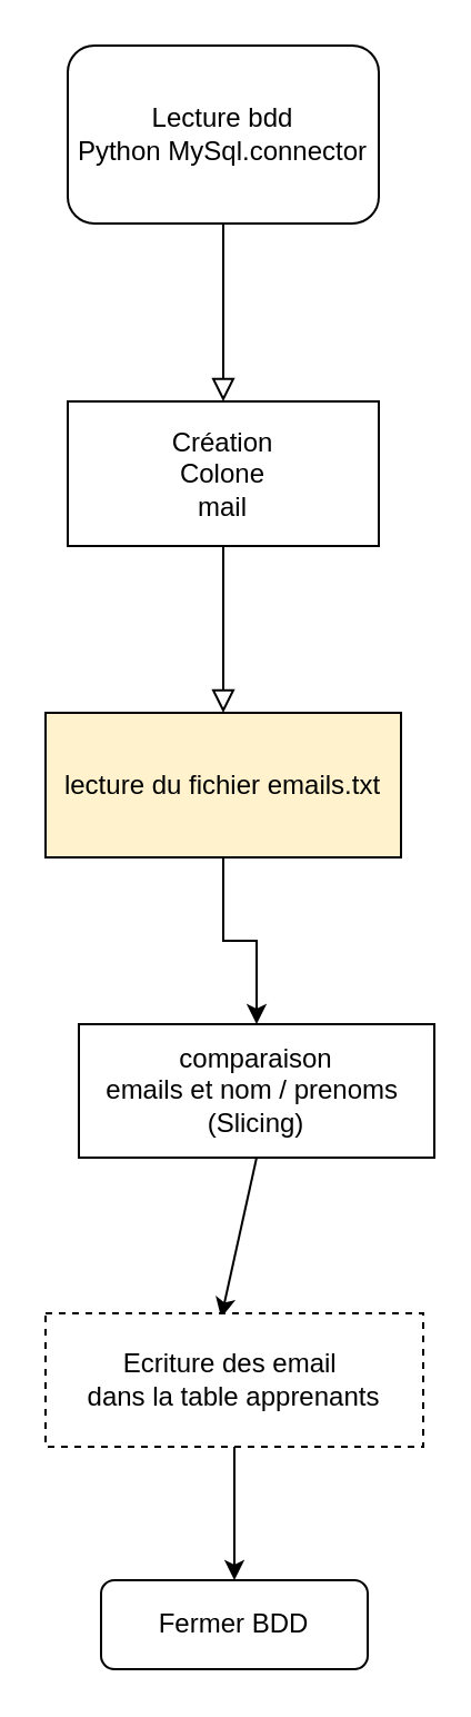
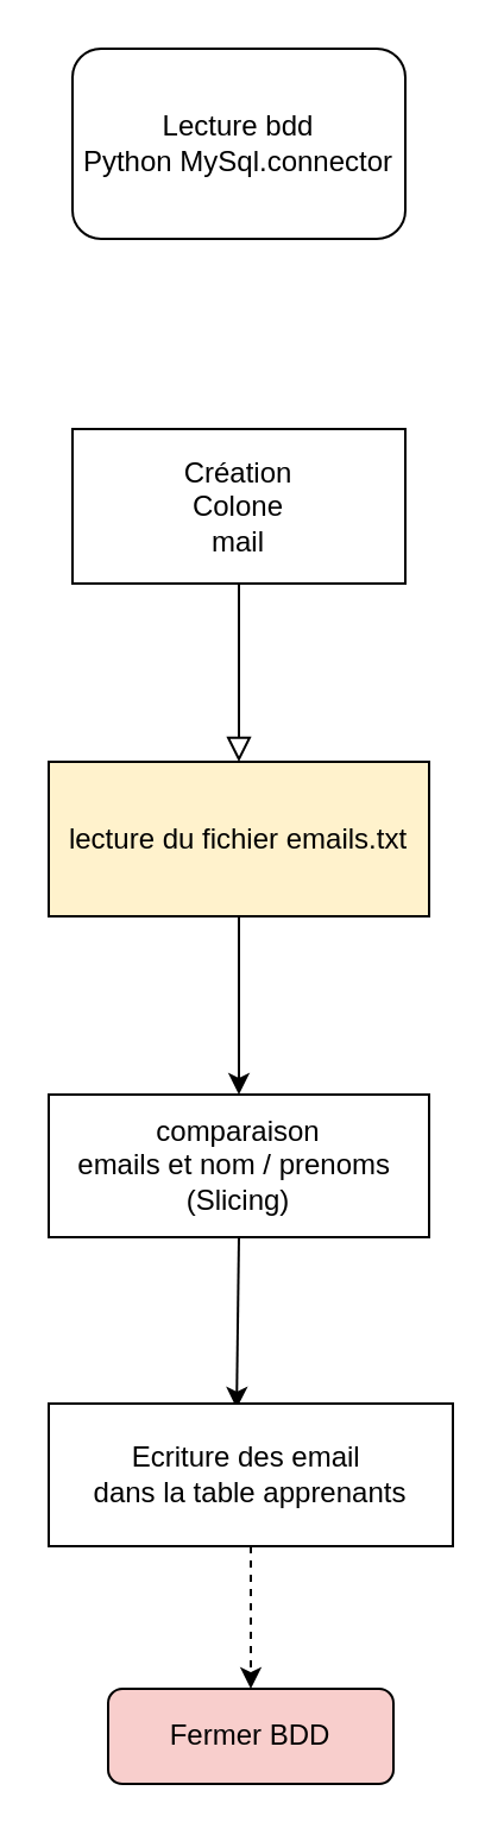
- <mxCell id="2" value="" style="rounded=0;html=1;jettySize=auto;orthogonalLoop=1;fontSize=11;endArrow=block;endFill=0;endSize=8;strokeWidth=1;shadow=0;labelBackgroundColor=none;edgeStyle=orthogonalEdgeStyle;entryX=0.5;entryY=0;entryDx=0;entryDy=0;" parent="1" source="3" target="11" edge="1"><mxGeometry relative="1" as="geometry"><mxPoint x="100" y="130" as="targetPoint" /></mxGeometry></mxCell>
- <mxCell id="9" value="&lt;span&gt;comparaison&lt;/span&gt;&lt;br&gt;&lt;span&gt;emails et nom / prenoms&amp;nbsp;&lt;/span&gt;&lt;br&gt;&lt;span&gt;(Slicing)&lt;/span&gt;" style="rounded=0;whiteSpace=wrap;html=1;" vertex="1" parent="1"><mxGeometry x="35" y="460" width="160" height="60" as="geometry" /></mxCell>
+ <mxCell id="9" value="&lt;span&gt;comparaison&lt;/span&gt;&lt;br&gt;&lt;span&gt;emails et nom / prenoms&amp;nbsp;&lt;/span&gt;&lt;br&gt;&lt;span&gt;(Slicing)&lt;/span&gt;" style="rounded=0;whiteSpace=wrap;html=1;" vertex="1" parent="1"><mxGeometry x="20" y="460" width="160" height="60" as="geometry" /></mxCell>
- <mxCell id="12" value="Ecriture des email&amp;nbsp;&lt;br&gt;dans la table apprenants" style="rounded=0;whiteSpace=wrap;html=1;dashed=1;" vertex="1" parent="1"><mxGeometry x="20" y="590" width="170" height="60" as="geometry" /></mxCell>
+ <mxCell id="12" value="Ecriture des email&amp;nbsp;&lt;br&gt;dans la table apprenants" style="rounded=0;whiteSpace=wrap;html=1;" vertex="1" parent="1"><mxGeometry x="20" y="590" width="170" height="60" as="geometry" /></mxCell>
- <mxCell id="7" value="" style="endArrow=classic;html=1;entryX=0.5;entryY=0;entryDx=0;entryDy=0;exitX=0.5;exitY=1;exitDx=0;exitDy=0;" edge="1" parent="1" source="12" target="5"><mxGeometry width="50" height="50" relative="1" as="geometry"><mxPoint x="100" y="810" as="sourcePoint" /><mxPoint x="130" y="880" as="targetPoint" /></mxGeometry></mxCell>
+ <mxCell id="7" value="" style="endArrow=classic;html=1;entryX=0.5;entryY=0;entryDx=0;entryDy=0;exitX=0.5;exitY=1;exitDx=0;exitDy=0;dashed=1;" edge="1" parent="1" source="12" target="5"><mxGeometry width="50" height="50" relative="1" as="geometry"><mxPoint x="100" y="810" as="sourcePoint" /><mxPoint x="130" y="880" as="targetPoint" /></mxGeometry></mxCell>
- <mxCell id="5" value="Fermer BDD" style="rounded=1;whiteSpace=wrap;html=1;fontSize=12;glass=0;strokeWidth=1;shadow=0;" parent="1" vertex="1"><mxGeometry x="45" y="710" width="120" height="40" as="geometry" /></mxCell>
+ <mxCell id="5" value="Fermer BDD" style="rounded=1;whiteSpace=wrap;html=1;fontSize=12;glass=0;strokeWidth=1;shadow=0;fillColor=#f8cecc;" parent="1" vertex="1"><mxGeometry x="45" y="710" width="120" height="40" as="geometry" /></mxCell>
